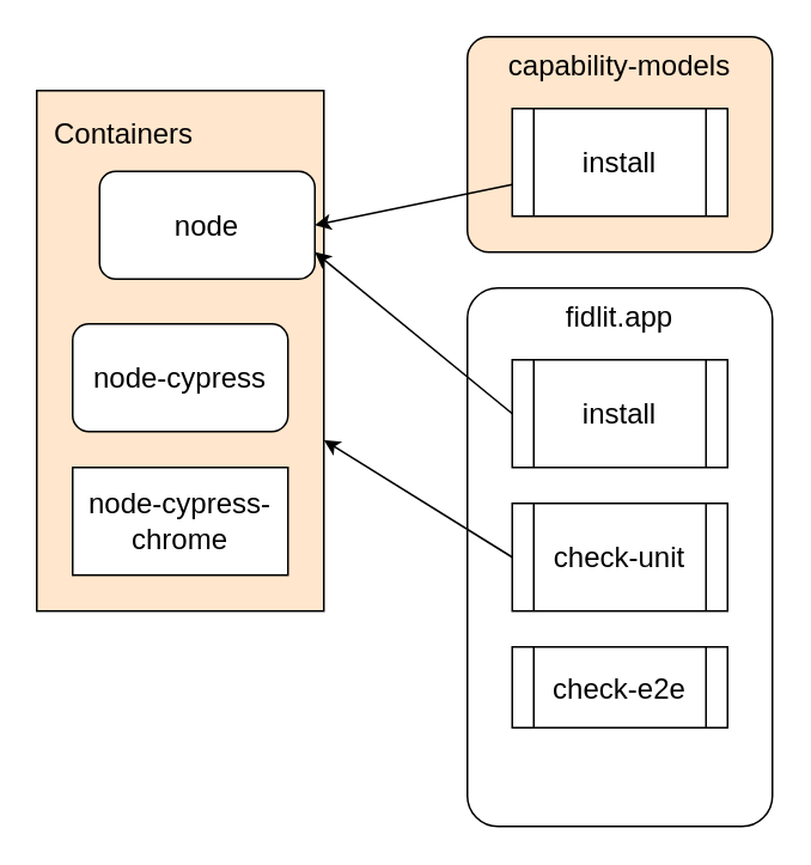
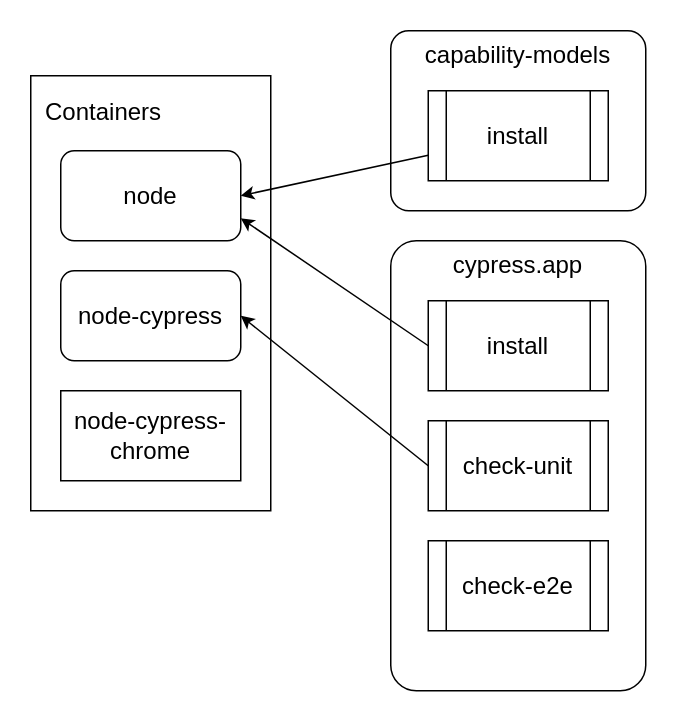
- <mxCell id="3" value="capability-models" style="rounded=1;whiteSpace=wrap;html=1;fontSize=16;verticalAlign=top;arcSize=10;fillColor=#ffe6cc;" parent="1" vertex="1"><mxGeometry x="260" y="20" width="170" height="120" as="geometry" /></mxCell>
+ <mxCell id="3" value="capability-models" style="rounded=1;whiteSpace=wrap;html=1;fontSize=16;verticalAlign=top;arcSize=10;" parent="1" vertex="1"><mxGeometry x="260" y="20" width="170" height="120" as="geometry" /></mxCell>
- <mxCell id="2" value="Containers" style="rounded=0;whiteSpace=wrap;html=1;verticalAlign=top;align=left;spacing=10;fontSize=16;fillColor=#ffe6cc;" parent="1" vertex="1"><mxGeometry x="20" y="50" width="160" height="290" as="geometry" /></mxCell>
+ <mxCell id="2" value="Containers" style="rounded=0;whiteSpace=wrap;html=1;verticalAlign=top;align=left;spacing=10;fontSize=16;" parent="1" vertex="1"><mxGeometry x="20" y="50" width="160" height="290" as="geometry" /></mxCell>
- <mxCell id="4" value="node" style="rounded=1;whiteSpace=wrap;html=1;fontSize=16;" parent="1" vertex="1"><mxGeometry x="55" y="95" width="120" height="60" as="geometry" /></mxCell>
+ <mxCell id="4" value="node" style="rounded=1;whiteSpace=wrap;html=1;fontSize=16;" parent="1" vertex="1"><mxGeometry x="40" y="100" width="120" height="60" as="geometry" /></mxCell>
- <mxCell id="9" value="fidlit.app" style="rounded=1;whiteSpace=wrap;html=1;fontSize=16;verticalAlign=top;arcSize=10;" parent="1" vertex="1"><mxGeometry x="260" y="160" width="170" height="300" as="geometry" /></mxCell>
+ <mxCell id="9" value="cypress.app" style="rounded=1;whiteSpace=wrap;html=1;fontSize=16;verticalAlign=top;arcSize=10;" parent="1" vertex="1"><mxGeometry x="260" y="160" width="170" height="300" as="geometry" /></mxCell>
- <mxCell id="12" style="edgeStyle=none;html=1;fontSize=16;exitX=0;exitY=0.5;exitDx=0;exitDy=0;" parent="1" source="13" target="2" edge="1"><mxGeometry relative="1" as="geometry" /></mxCell>
+ <mxCell id="12" style="edgeStyle=none;html=1;entryX=1;entryY=0.5;entryDx=0;entryDy=0;fontSize=16;exitX=0;exitY=0.5;exitDx=0;exitDy=0;" parent="1" source="13" target="5" edge="1"><mxGeometry relative="1" as="geometry" /></mxCell>
- <mxCell id="14" value="check-e2e" style="shape=process;whiteSpace=wrap;html=1;backgroundOutline=1;fontSize=16;" parent="1" vertex="1"><mxGeometry x="285" y="360" width="120" height="45" as="geometry" /></mxCell>
+ <mxCell id="14" value="check-e2e" style="shape=process;whiteSpace=wrap;html=1;backgroundOutline=1;fontSize=16;" parent="1" vertex="1"><mxGeometry x="285" y="360" width="120" height="60" as="geometry" /></mxCell>
